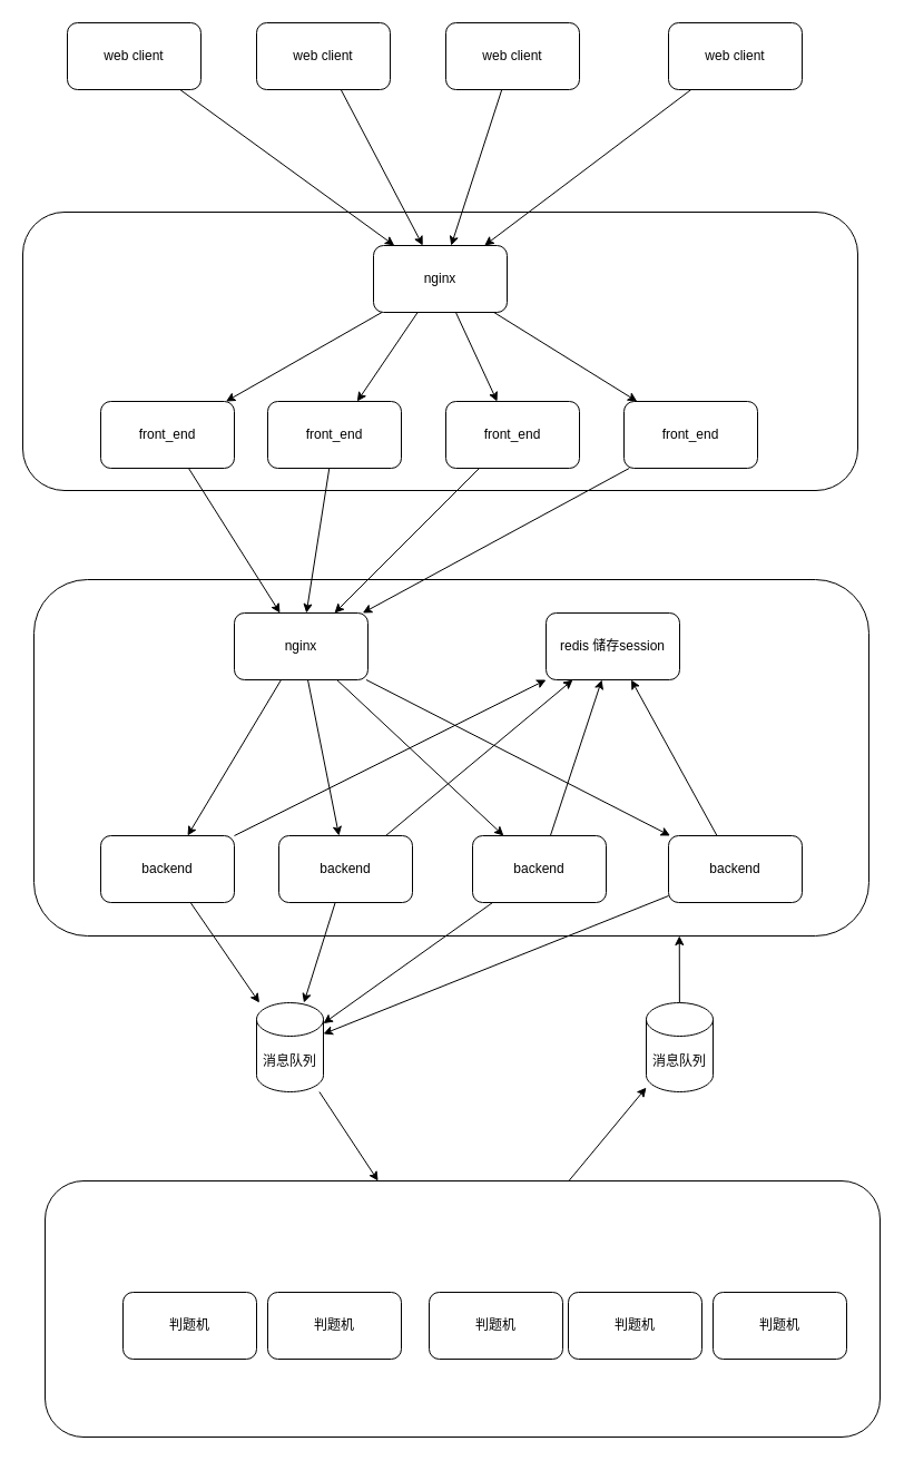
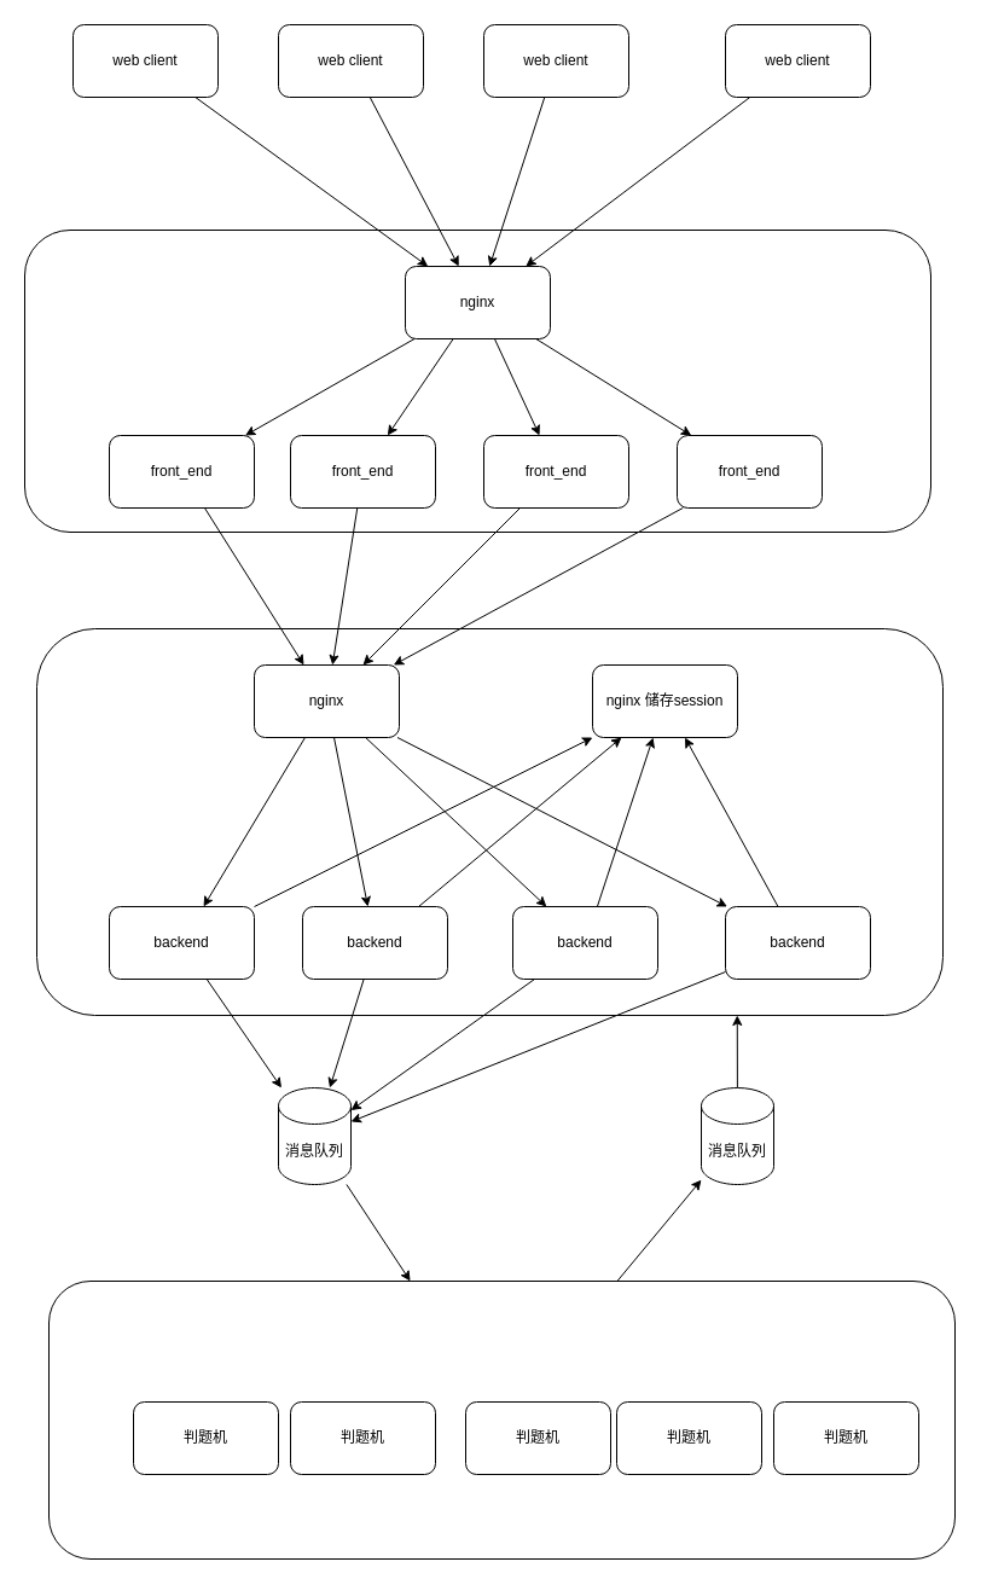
- <mxCell id="46" value="redis 储存session" style="rounded=1;whiteSpace=wrap;html=1;" parent="1" vertex="1"><mxGeometry x="490" y="550" width="120" height="60" as="geometry" /></mxCell>
+ <mxCell id="46" value="nginx 储存session" style="rounded=1;whiteSpace=wrap;html=1;" parent="1" vertex="1"><mxGeometry x="490" y="550" width="120" height="60" as="geometry" /></mxCell>
